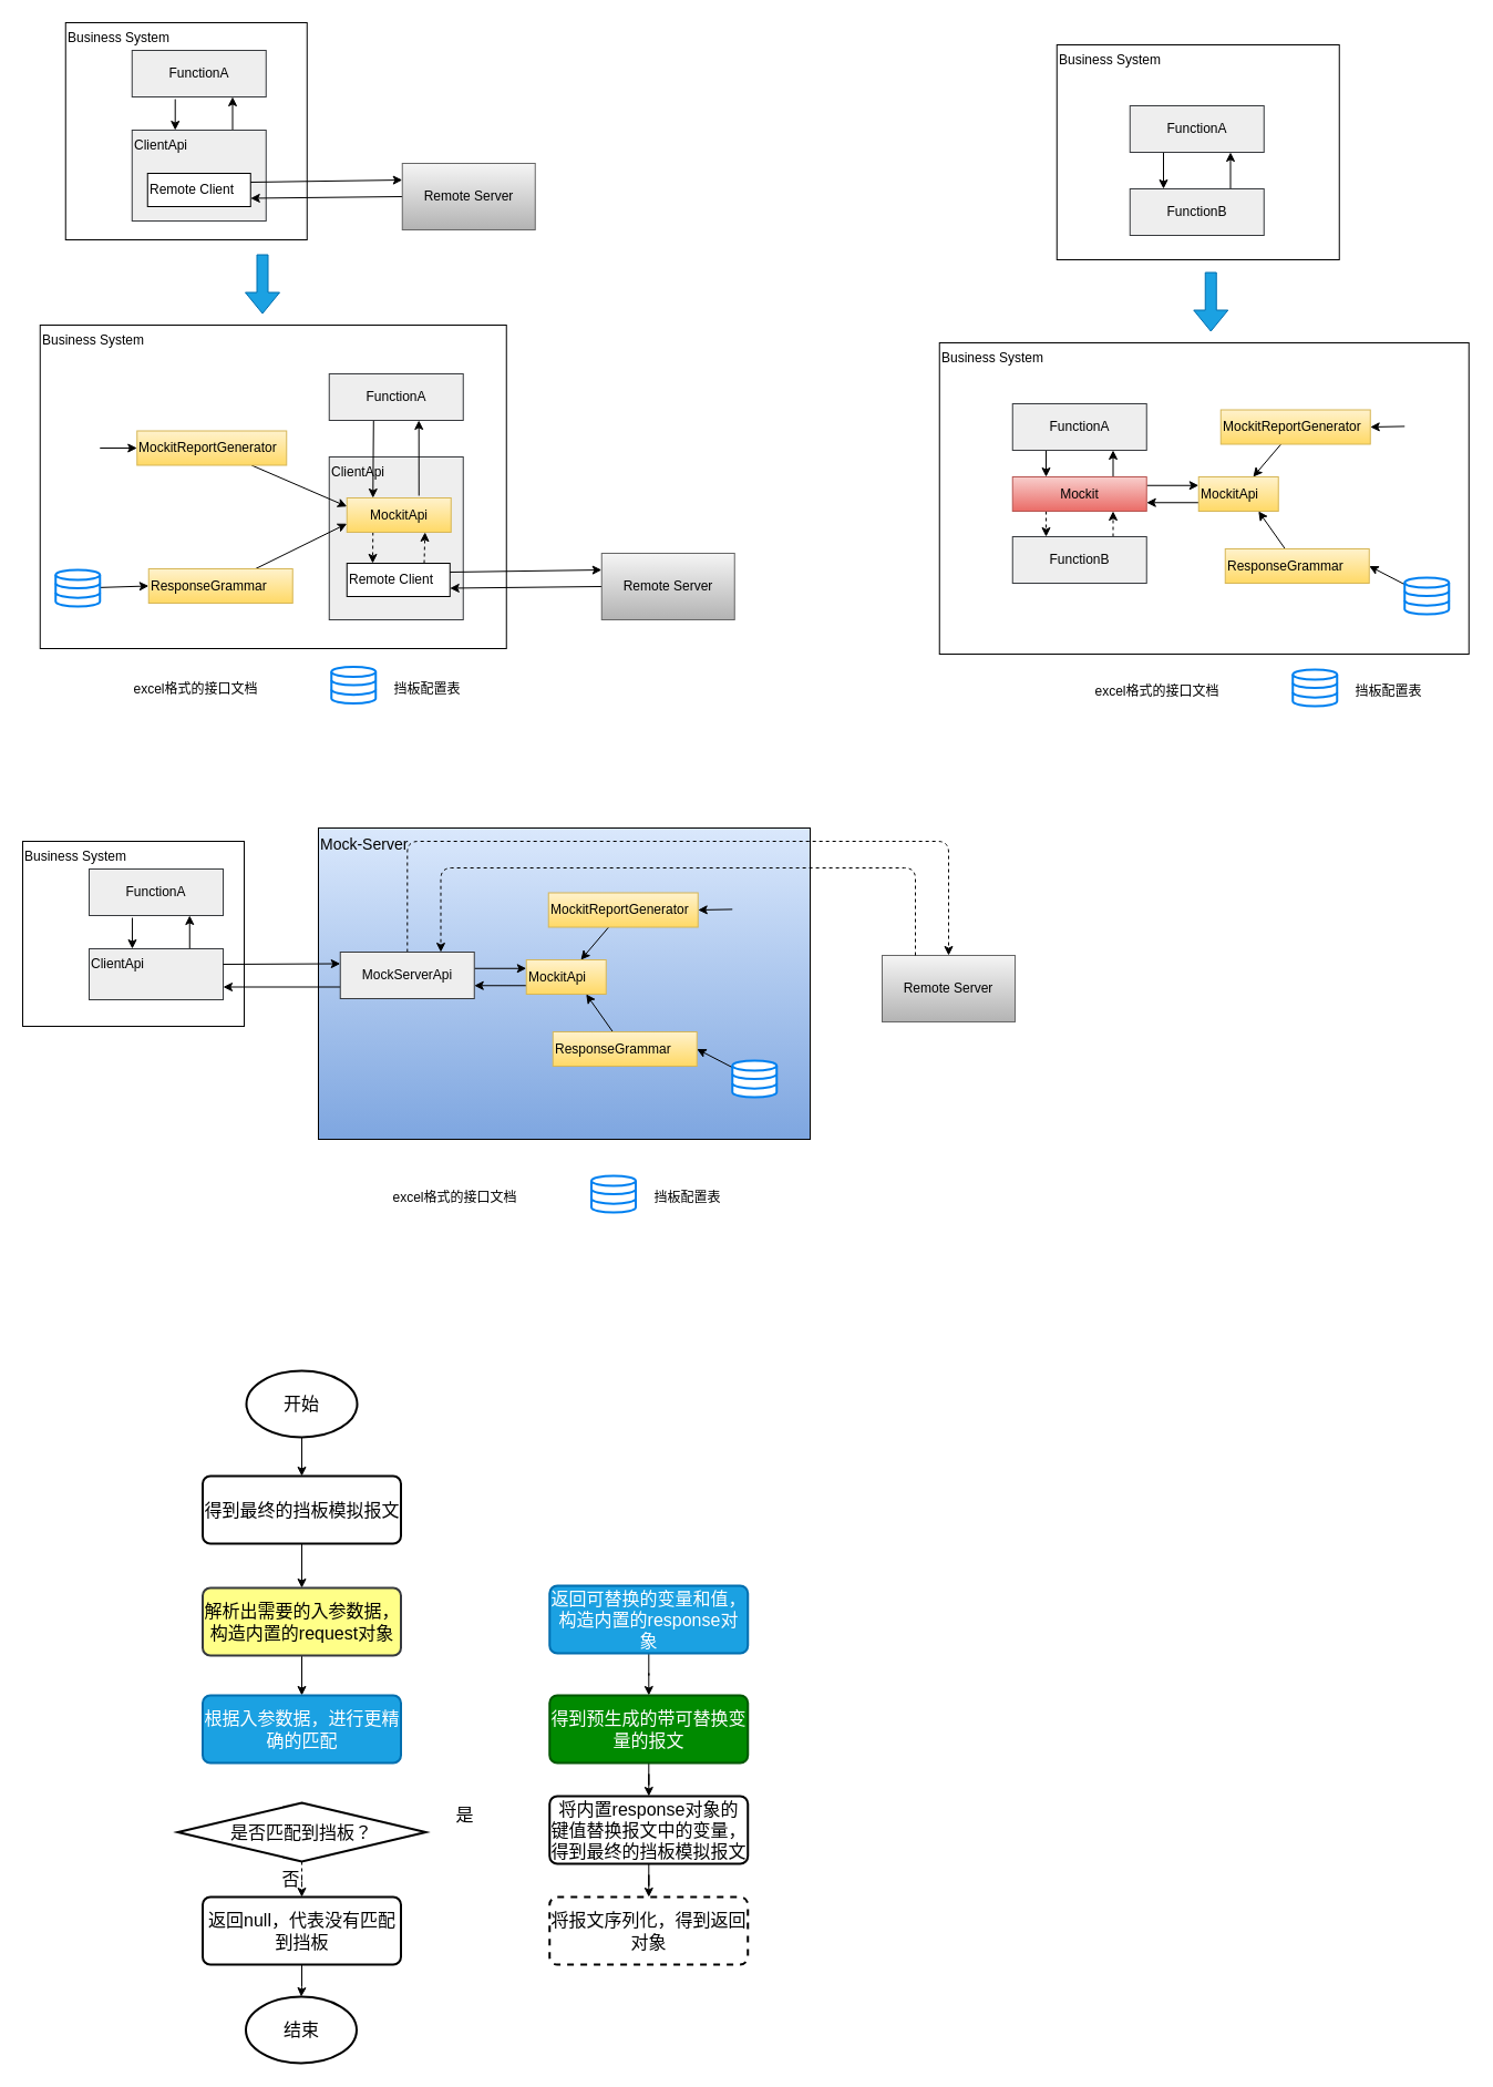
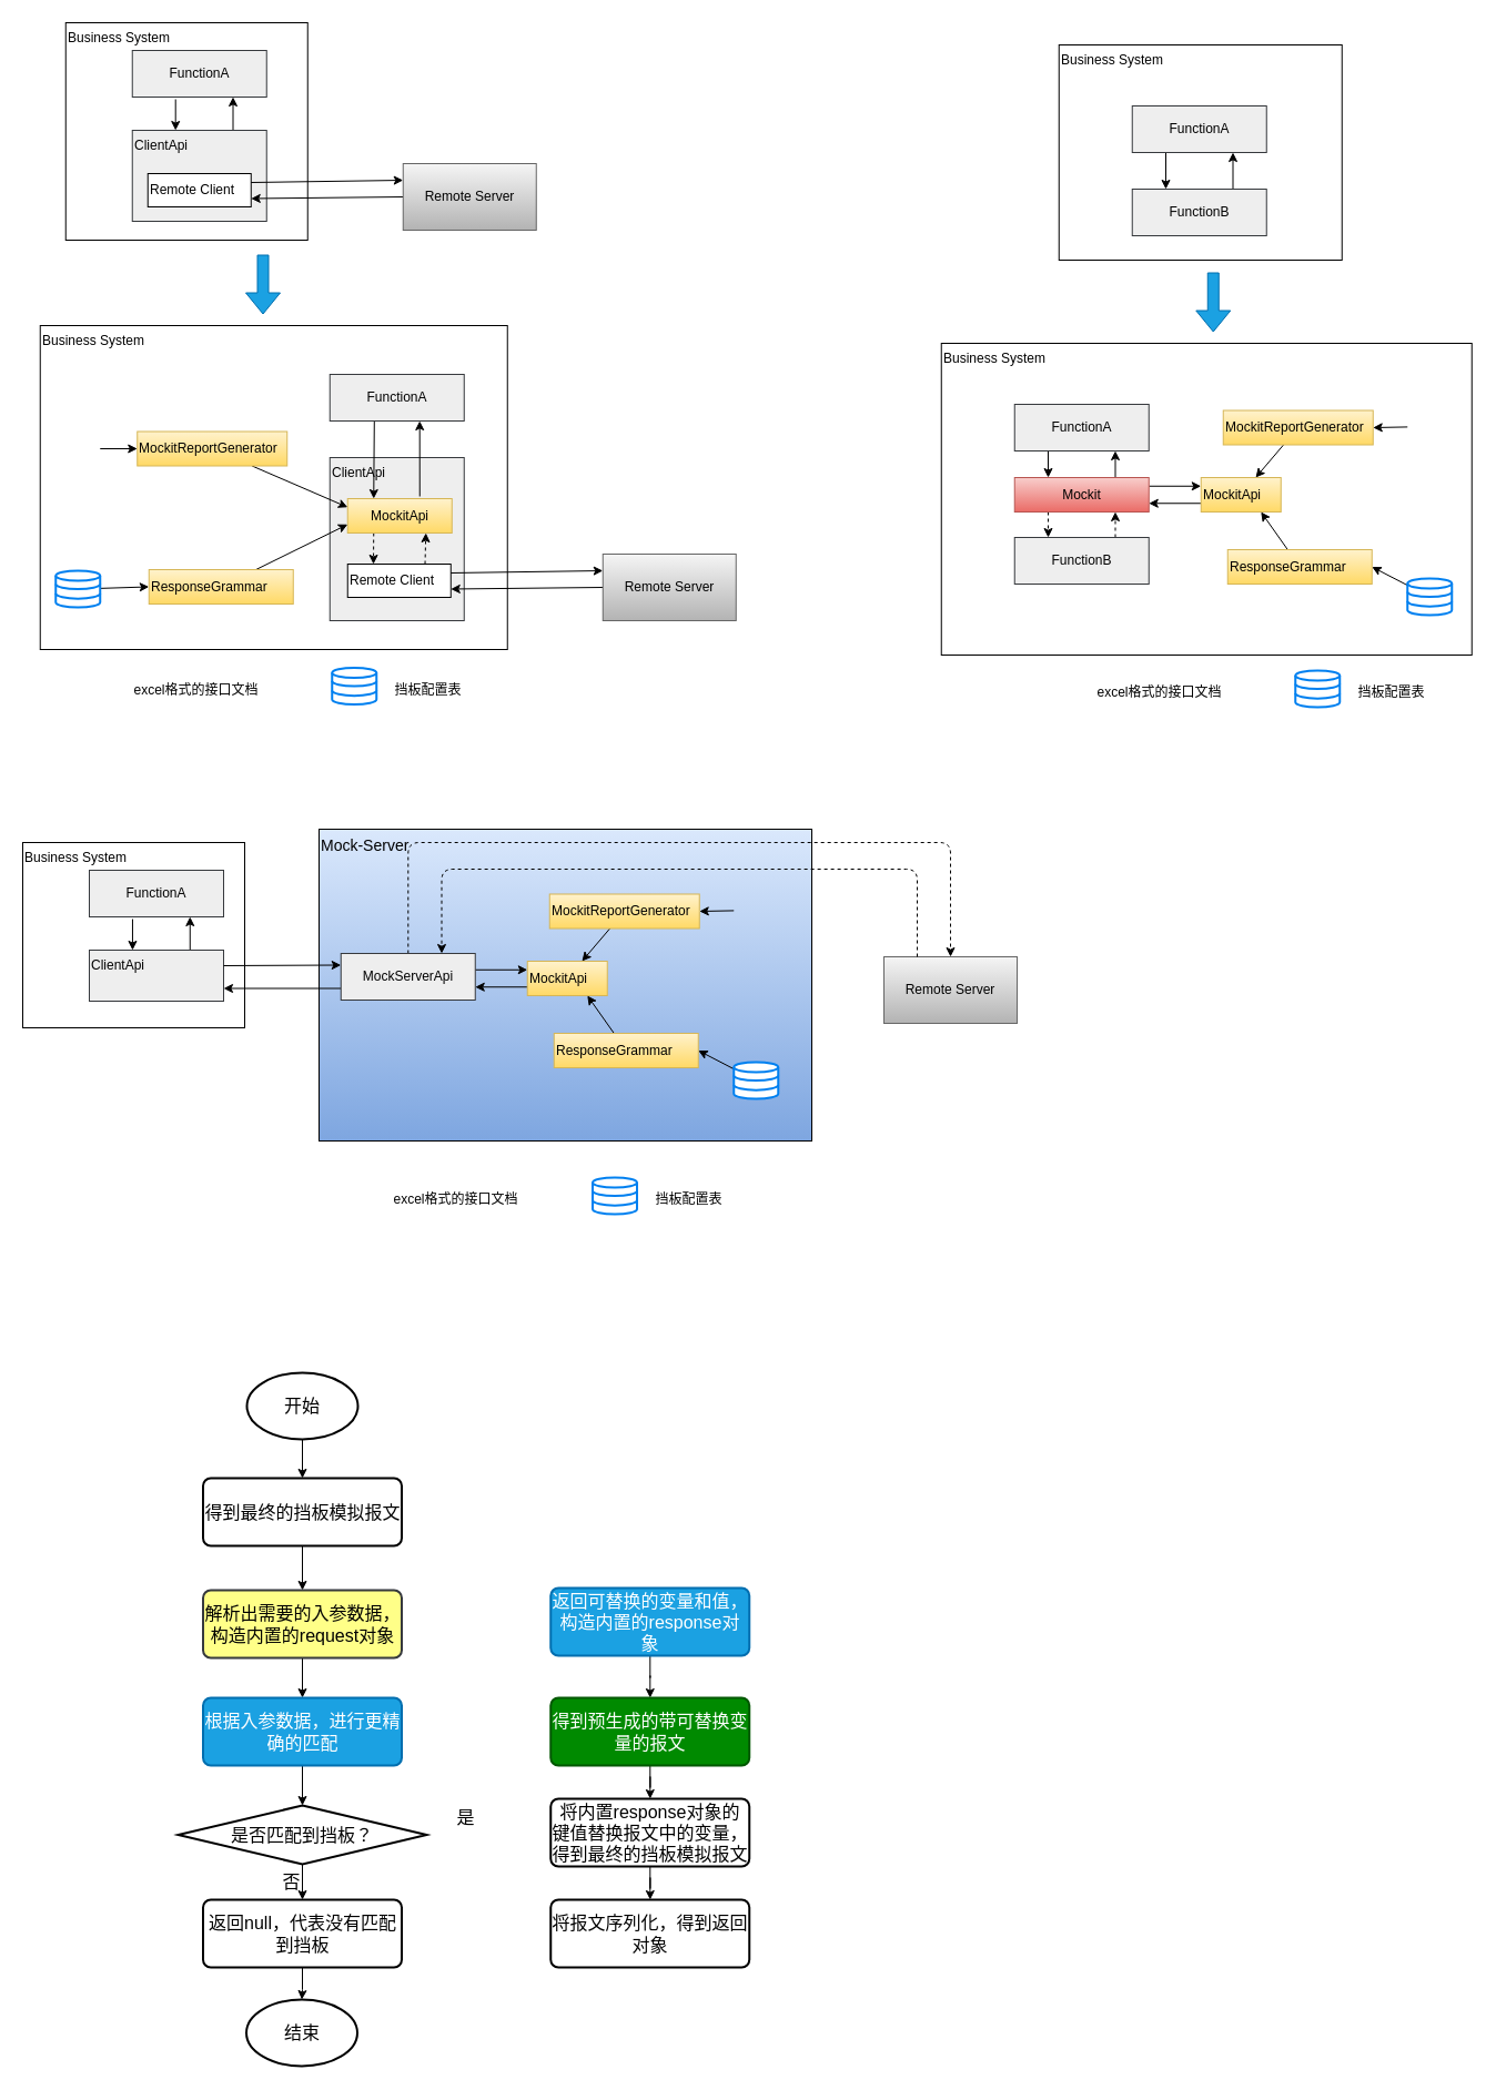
+ <mxCell id="8" style="edgeStyle=orthogonalEdgeStyle;rounded=0;orthogonalLoop=1;jettySize=auto;html=1;entryX=0.5;entryY=0;entryDx=0;entryDy=0;entryPerimeter=0;fontSize=16;" edge="1" parent="1" source="9" target="11"><mxGeometry relative="1" as="geometry" /></mxCell>
- <mxCell id="10" style="edgeStyle=orthogonalEdgeStyle;rounded=0;orthogonalLoop=1;jettySize=auto;html=1;entryX=0.5;entryY=0;entryDx=0;entryDy=0;fontSize=16;dashed=1;" edge="1" parent="1" source="11" target="14"><mxGeometry relative="1" as="geometry" /></mxCell>
+ <mxCell id="10" style="edgeStyle=orthogonalEdgeStyle;rounded=0;orthogonalLoop=1;jettySize=auto;html=1;entryX=0.5;entryY=0;entryDx=0;entryDy=0;fontSize=16;" edge="1" parent="1" source="11" target="14"><mxGeometry relative="1" as="geometry" /></mxCell>
- <mxCell id="23" value="将报文序列化，得到返回对象" style="rounded=1;whiteSpace=wrap;html=1;absoluteArcSize=1;arcSize=14;strokeWidth=2;fontSize=16;dashed=1;" vertex="1" parent="1"><mxGeometry x="495.75" y="1712" width="179" height="61" as="geometry" /></mxCell>
+ <mxCell id="23" value="将报文序列化，得到返回对象" style="rounded=1;whiteSpace=wrap;html=1;absoluteArcSize=1;arcSize=14;strokeWidth=2;fontSize=16;" vertex="1" parent="1"><mxGeometry x="495.75" y="1712" width="179" height="61" as="geometry" /></mxCell>
